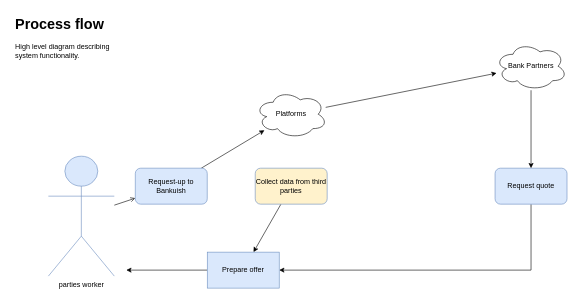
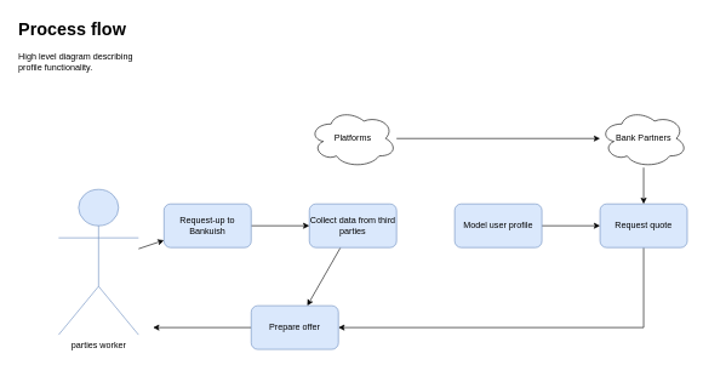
- <mxCell id="18" value="&lt;h1&gt;Process flow&lt;br&gt;&lt;/h1&gt;&lt;p&gt;High level diagram describing system functionality.&lt;/p&gt;" style="text;html=1;strokeColor=none;fillColor=none;spacing=5;spacingTop=-20;whiteSpace=wrap;overflow=hidden;rounded=0;" vertex="1" parent="1"><mxGeometry x="20" y="20" width="190" height="120" as="geometry" /></mxCell>
+ <mxCell id="18" value="&lt;h1&gt;Process flow&lt;br&gt;&lt;/h1&gt;&lt;p&gt;High level diagram describing profile functionality.&lt;/p&gt;" style="text;html=1;strokeColor=none;fillColor=none;spacing=5;spacingTop=-20;whiteSpace=wrap;overflow=hidden;rounded=0;" vertex="1" parent="1"><mxGeometry x="20" y="20" width="190" height="120" as="geometry" /></mxCell>
- <mxCell id="15" value="Bank Partners" style="ellipse;shape=cloud;whiteSpace=wrap;html=1;" vertex="1" parent="1"><mxGeometry x="825" y="70" width="120" height="80" as="geometry" /></mxCell>
+ <mxCell id="15" value="Bank Partners" style="ellipse;shape=cloud;whiteSpace=wrap;html=1;" vertex="1" parent="1"><mxGeometry x="825" y="150" width="120" height="80" as="geometry" /></mxCell>
- <mxCell id="4" value="" style="edgeStyle=none;rounded=0;orthogonalLoop=1;jettySize=auto;html=1;" edge="1" parent="1" source="5" target="9"><mxGeometry relative="1" as="geometry" /></mxCell>
+ <mxCell id="4" value="" style="edgeStyle=none;rounded=0;orthogonalLoop=1;jettySize=auto;html=1;" edge="1" parent="1" source="5" target="7"><mxGeometry relative="1" as="geometry" /></mxCell>
- <mxCell id="7" value="Collect data from third parties" style="whiteSpace=wrap;html=1;rounded=1;fillColor=#fff2cc;strokeColor=#6c8ebf;" vertex="1" parent="1"><mxGeometry x="425" y="280" width="120" height="60" as="geometry" /></mxCell>
+ <mxCell id="7" value="Collect data from third parties" style="whiteSpace=wrap;html=1;rounded=1;fillColor=#dae8fc;strokeColor=#6c8ebf;" vertex="1" parent="1"><mxGeometry x="425" y="280" width="120" height="60" as="geometry" /></mxCell>
+ <mxCell id="11" value="Model user profile" style="whiteSpace=wrap;html=1;rounded=1;fillColor=#dae8fc;strokeColor=#6c8ebf;" vertex="1" parent="1"><mxGeometry x="625" y="280" width="120" height="60" as="geometry" /></mxCell>
+ <mxCell id="10" value="" style="edgeStyle=none;rounded=0;orthogonalLoop=1;jettySize=auto;html=1;" edge="1" parent="1" source="11" target="13"><mxGeometry relative="1" as="geometry" /></mxCell>
- <mxCell id="2" value="" style="edgeStyle=none;rounded=0;orthogonalLoop=1;jettySize=auto;html=1;endArrow=open;" edge="1" parent="1" source="3" target="5"><mxGeometry relative="1" as="geometry"><mxPoint x="220" y="220" as="sourcePoint" /></mxGeometry></mxCell>
+ <mxCell id="2" value="" style="edgeStyle=none;rounded=0;orthogonalLoop=1;jettySize=auto;html=1;" edge="1" parent="1" source="3" target="5"><mxGeometry relative="1" as="geometry"><mxPoint x="220" y="220" as="sourcePoint" /></mxGeometry></mxCell>
- <mxCell id="17" value="Prepare offer" style="whiteSpace=wrap;html=1;fillColor=#dae8fc;strokeColor=#6c8ebf;rounded=0;" vertex="1" parent="1"><mxGeometry x="345" y="420" width="120" height="60" as="geometry" /></mxCell>
+ <mxCell id="17" value="Prepare offer" style="whiteSpace=wrap;html=1;rounded=1;fillColor=#dae8fc;strokeColor=#6c8ebf;" vertex="1" parent="1"><mxGeometry x="345" y="420" width="120" height="60" as="geometry" /></mxCell>
